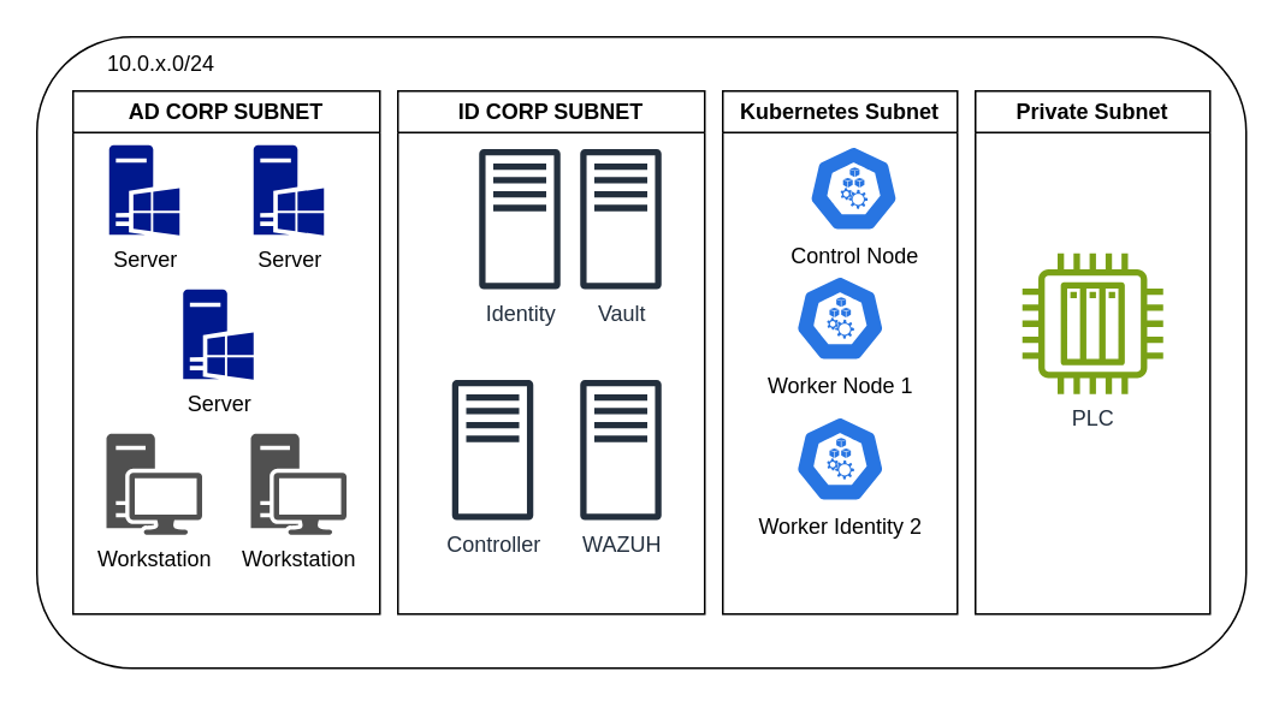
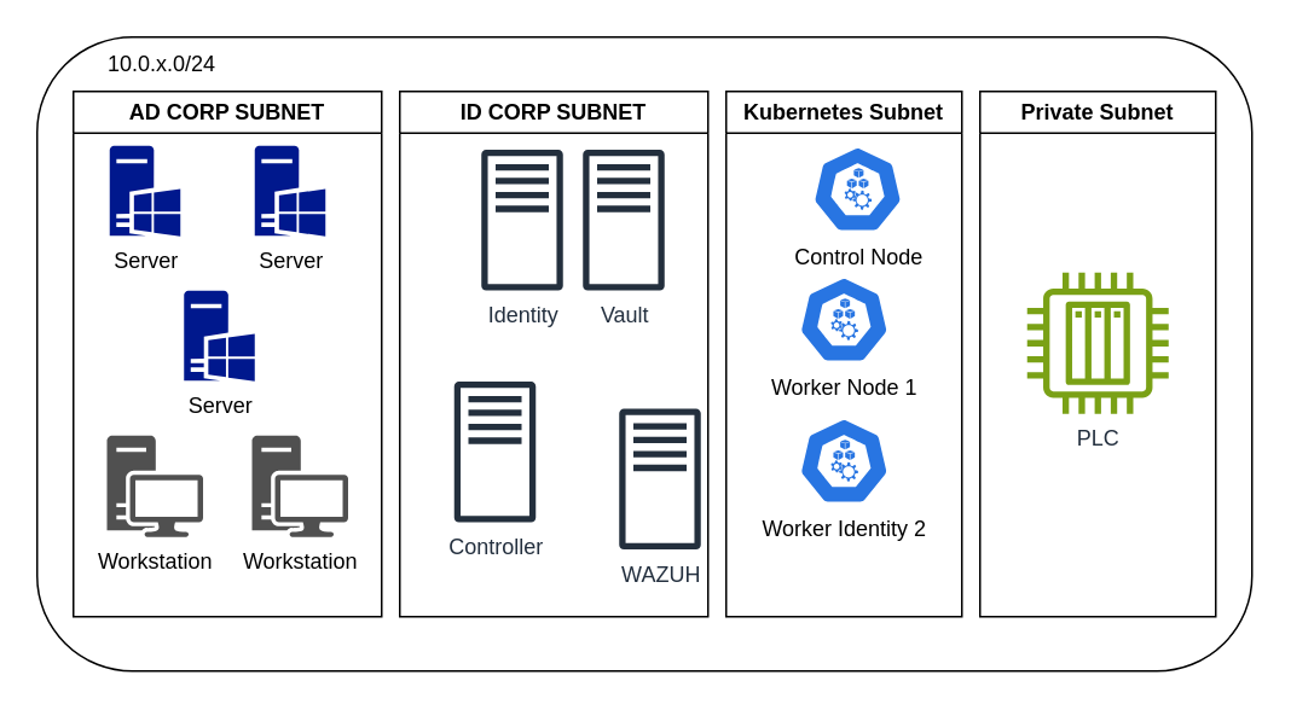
- <mxCell id="19" value="PLC" style="sketch=0;outlineConnect=0;fontColor=#232F3E;gradientColor=none;fillColor=#7AA116;strokeColor=none;dashed=0;verticalLabelPosition=bottom;verticalAlign=top;align=center;html=1;fontSize=12;fontStyle=0;aspect=fixed;pointerEvents=1;shape=mxgraph.aws4.iot_thing_plc;" vertex="1" parent="1"><mxGeometry x="566" y="140" width="78" height="78" as="geometry" /></mxCell>
+ <mxCell id="19" value="PLC" style="sketch=0;outlineConnect=0;fontColor=#232F3E;gradientColor=none;fillColor=#7AA116;strokeColor=none;dashed=0;verticalLabelPosition=bottom;verticalAlign=top;align=center;html=1;fontSize=12;fontStyle=0;aspect=fixed;pointerEvents=1;shape=mxgraph.aws4.iot_thing_plc;" vertex="1" parent="1"><mxGeometry x="566" y="150" width="78" height="78" as="geometry" /></mxCell>
- <mxCell id="12" value="WAZUH" style="sketch=0;outlineConnect=0;fontColor=#232F3E;gradientColor=none;fillColor=#232F3D;strokeColor=none;dashed=0;verticalLabelPosition=bottom;verticalAlign=top;align=center;html=1;fontSize=12;fontStyle=0;aspect=fixed;pointerEvents=1;shape=mxgraph.aws4.traditional_server;" vertex="1" parent="9"><mxGeometry x="101" y="160" width="45" height="78" as="geometry" /></mxCell>
+ <mxCell id="12" value="WAZUH" style="sketch=0;outlineConnect=0;fontColor=#232F3E;gradientColor=none;fillColor=#232F3D;strokeColor=none;dashed=0;verticalLabelPosition=bottom;verticalAlign=top;align=center;html=1;fontSize=12;fontStyle=0;aspect=fixed;pointerEvents=1;shape=mxgraph.aws4.traditional_server;" vertex="1" parent="9"><mxGeometry x="121" y="175" width="45" height="78" as="geometry" /></mxCell>
